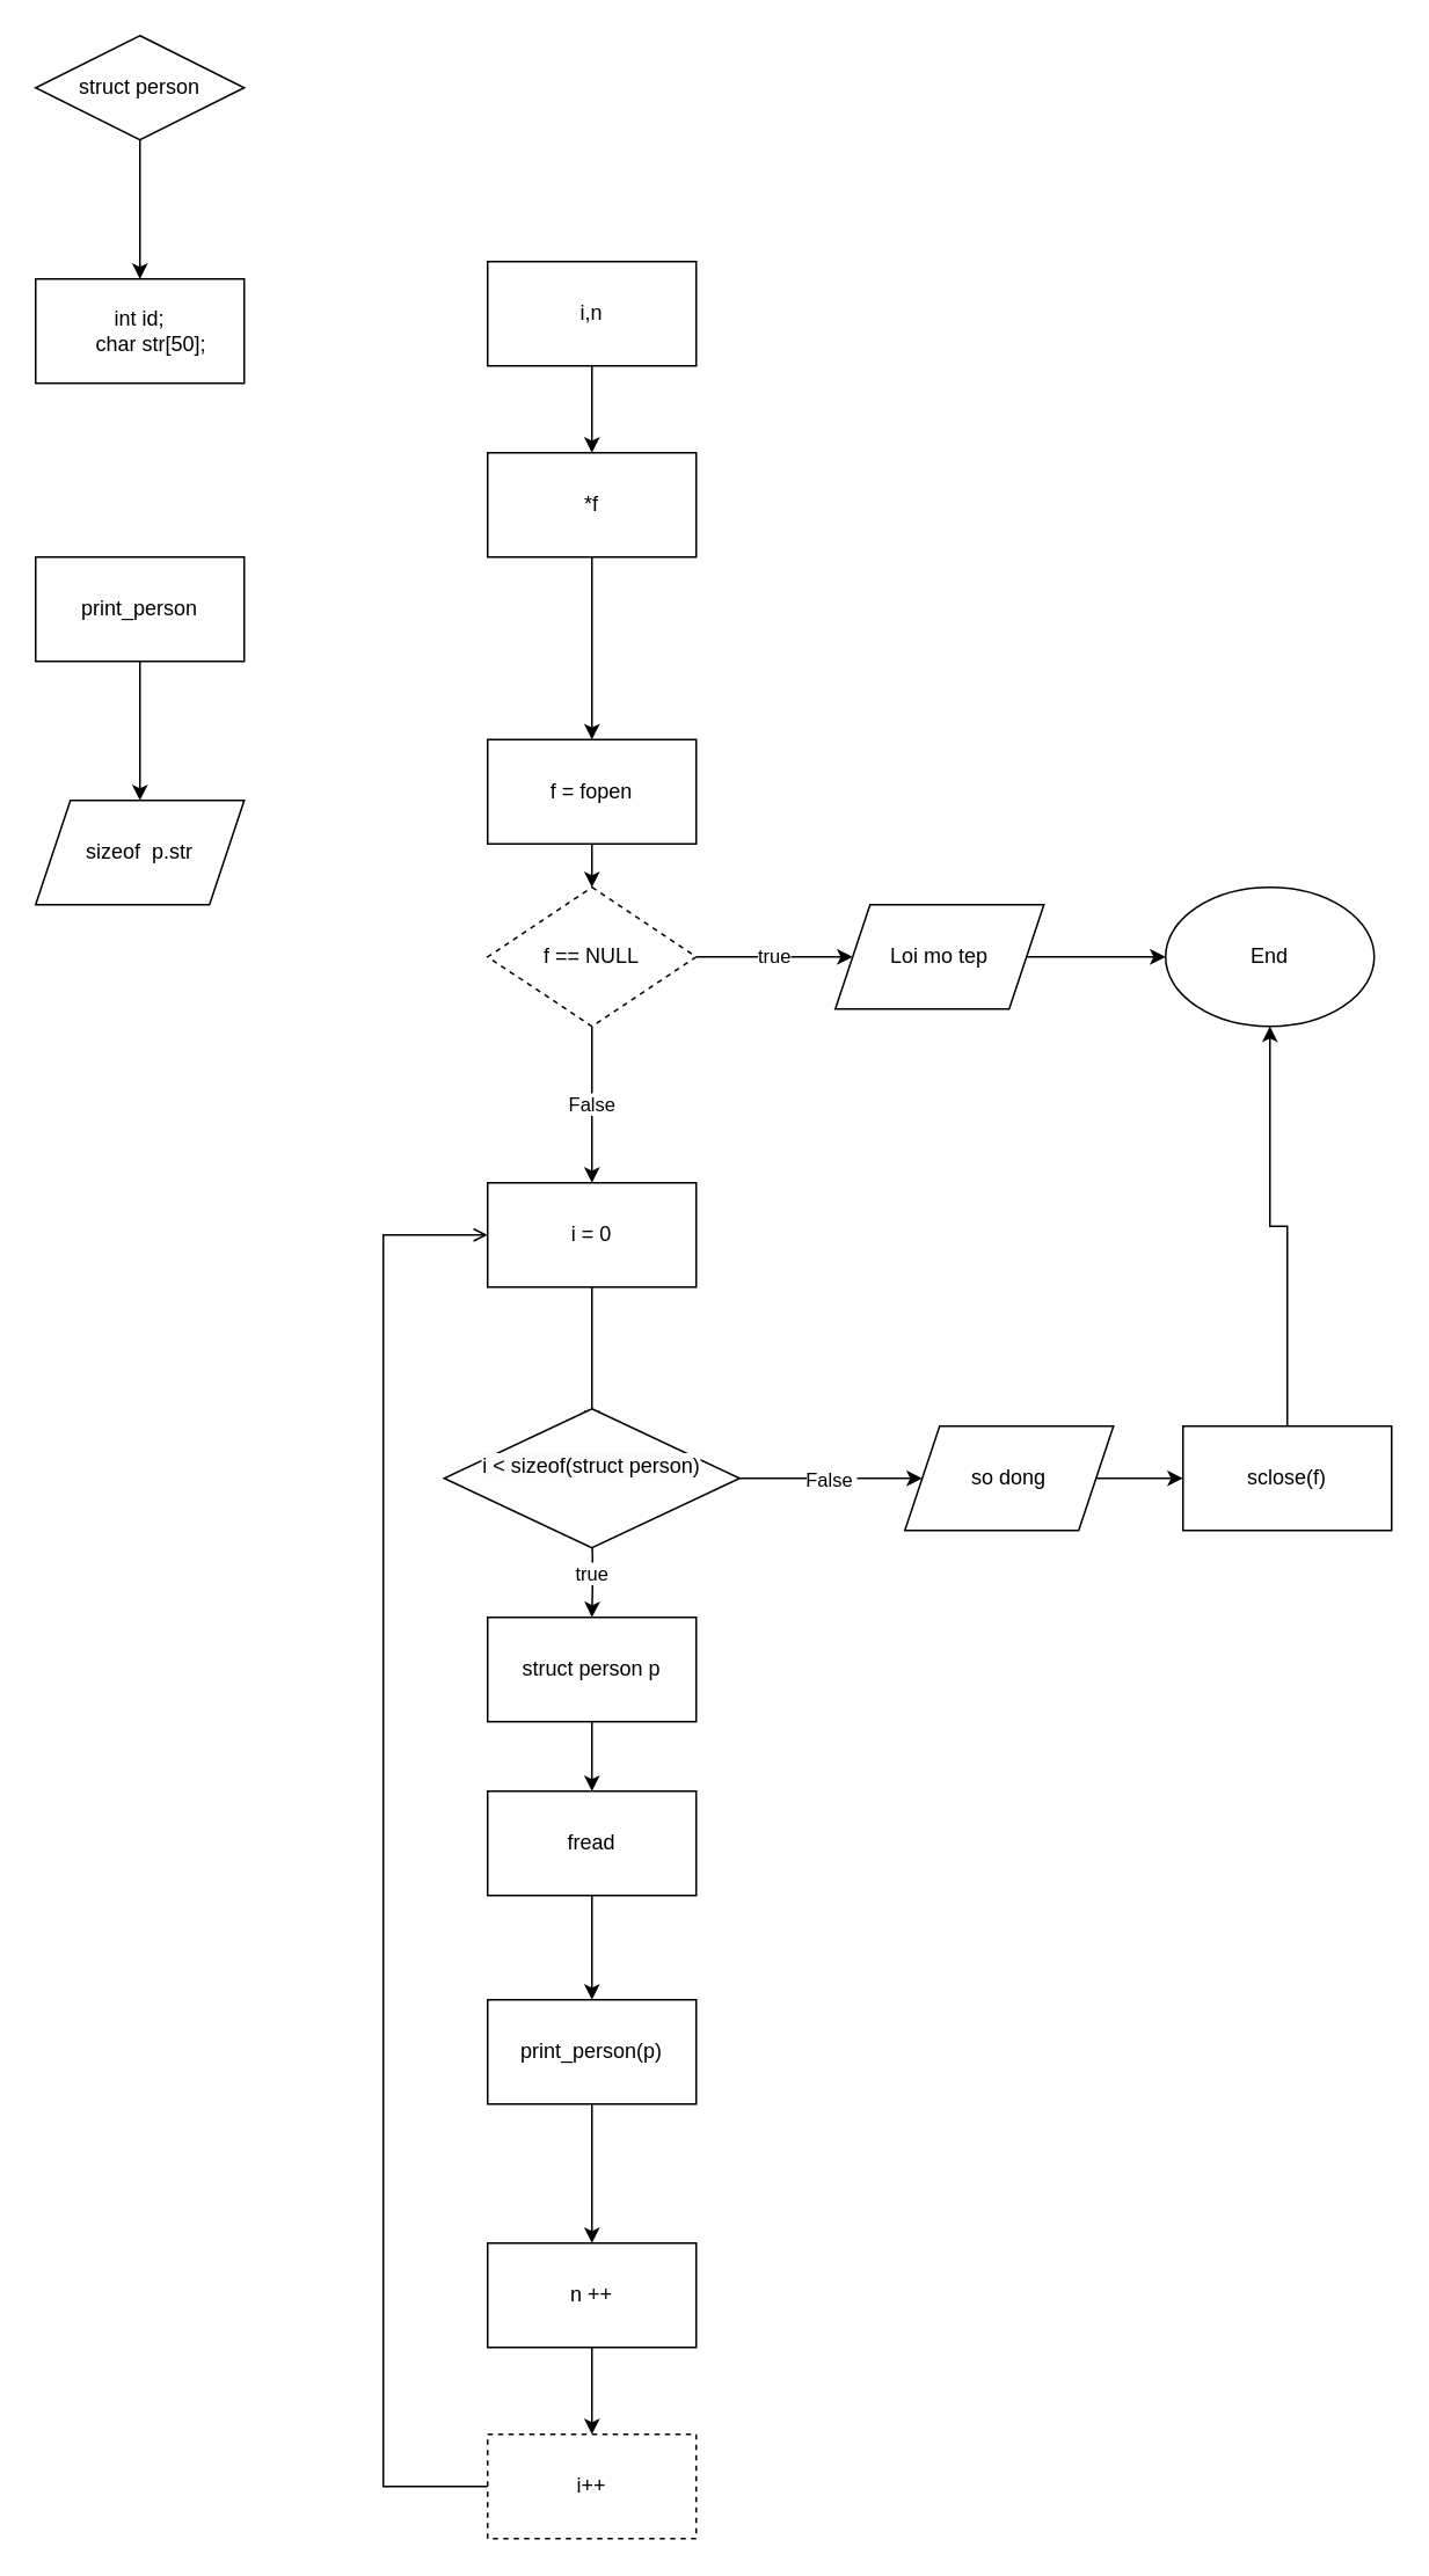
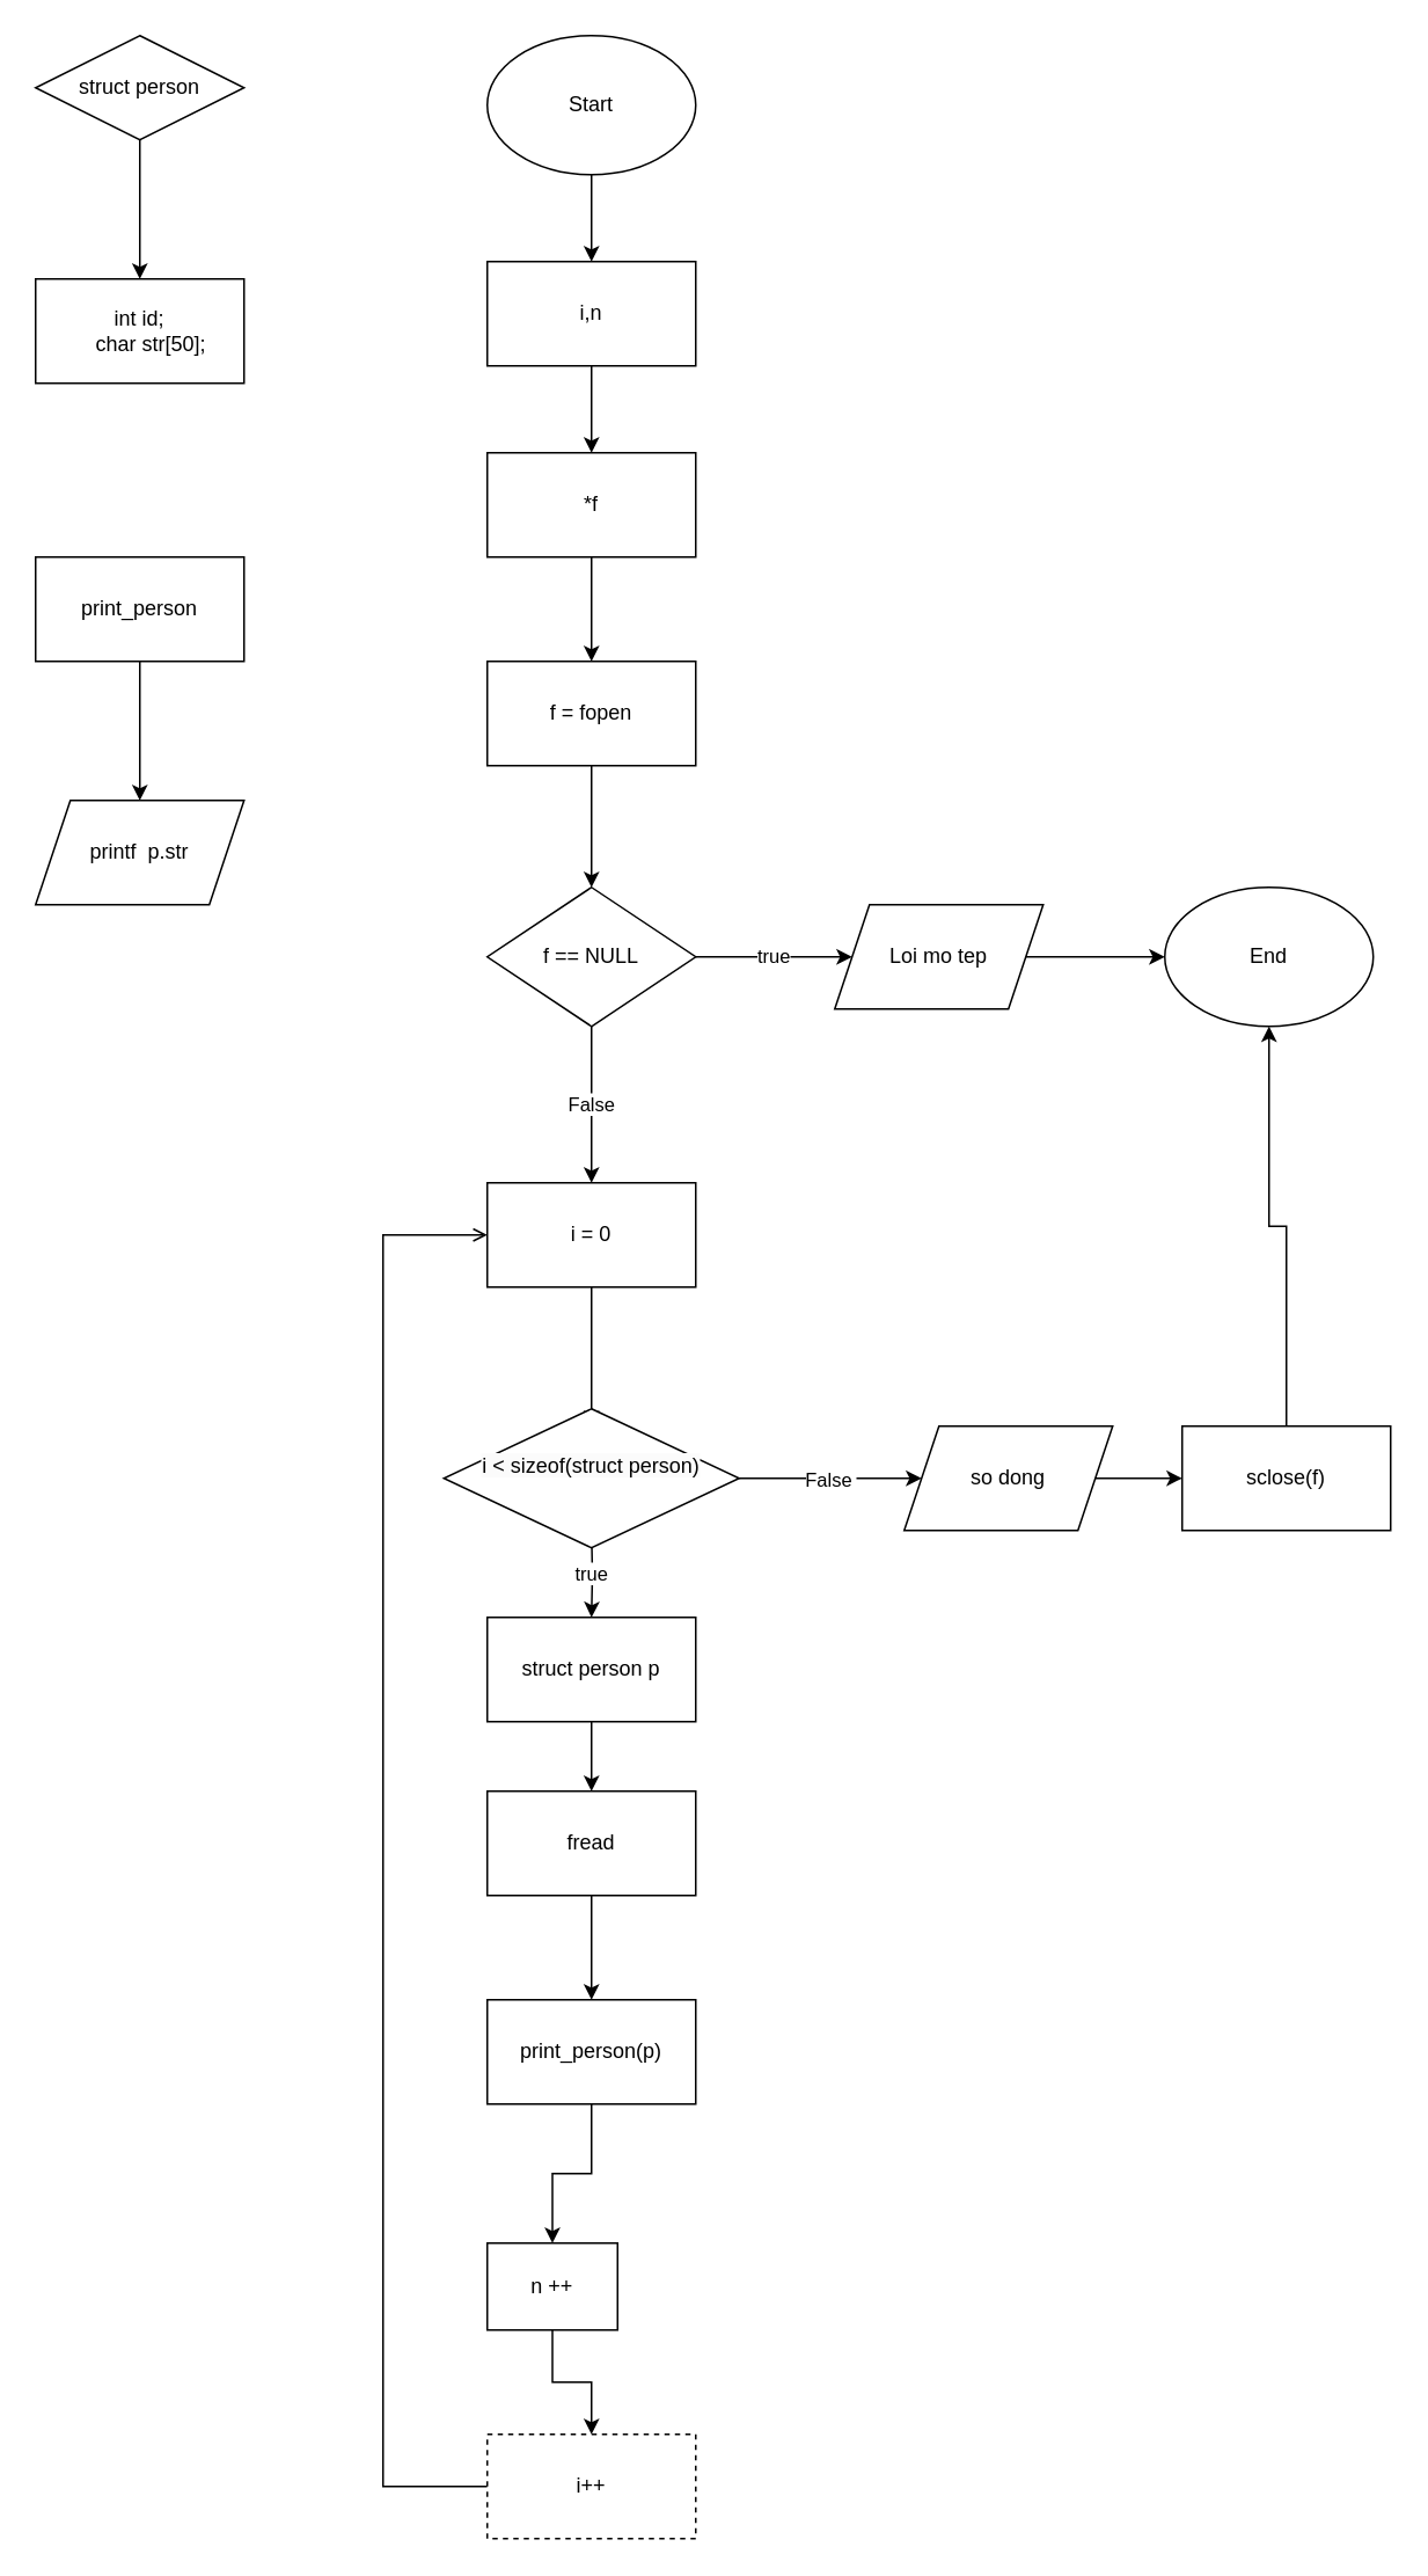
+ <mxCell id="3" value="Start" style="ellipse;whiteSpace=wrap;html=1;" vertex="1" parent="1"><mxGeometry x="280" y="20" width="120" height="80" as="geometry" /></mxCell>
+ <mxCell id="2" value="" style="edgeStyle=orthogonalEdgeStyle;rounded=0;orthogonalLoop=1;jettySize=auto;html=1;" edge="1" parent="1" source="3" target="5"><mxGeometry relative="1" as="geometry" /></mxCell>
- <mxCell id="9" value="f = fopen" style="whiteSpace=wrap;html=1;" vertex="1" parent="1"><mxGeometry x="280" y="425" width="120" height="60" as="geometry" /></mxCell>
+ <mxCell id="9" value="f = fopen" style="whiteSpace=wrap;html=1;" vertex="1" parent="1"><mxGeometry x="280" y="380" width="120" height="60" as="geometry" /></mxCell>
- <mxCell id="41" value="sizeof&amp;nbsp;&amp;nbsp;p.str" style="shape=parallelogram;perimeter=parallelogramPerimeter;whiteSpace=wrap;html=1;fixedSize=1;rounded=0;" vertex="1" parent="1"><mxGeometry x="20" y="460" width="120" height="60" as="geometry" /></mxCell>
+ <mxCell id="41" value="printf&amp;nbsp;&amp;nbsp;p.str" style="shape=parallelogram;perimeter=parallelogramPerimeter;whiteSpace=wrap;html=1;fixedSize=1;rounded=0;" vertex="1" parent="1"><mxGeometry x="20" y="460" width="120" height="60" as="geometry" /></mxCell>
- <mxCell id="12" value="f == NULL" style="rhombus;whiteSpace=wrap;html=1;dashed=1;" vertex="1" parent="1"><mxGeometry x="280" y="510" width="120" height="80" as="geometry" /></mxCell>
+ <mxCell id="12" value="f == NULL" style="rhombus;whiteSpace=wrap;html=1;" vertex="1" parent="1"><mxGeometry x="280" y="510" width="120" height="80" as="geometry" /></mxCell>
- <mxCell id="26" value="n ++" style="whiteSpace=wrap;html=1;" vertex="1" parent="1"><mxGeometry x="280" y="1290" width="120" height="60" as="geometry" /></mxCell>
+ <mxCell id="26" value="n ++" style="whiteSpace=wrap;html=1;" vertex="1" parent="1"><mxGeometry x="280" y="1290" width="75" height="50" as="geometry" /></mxCell>
